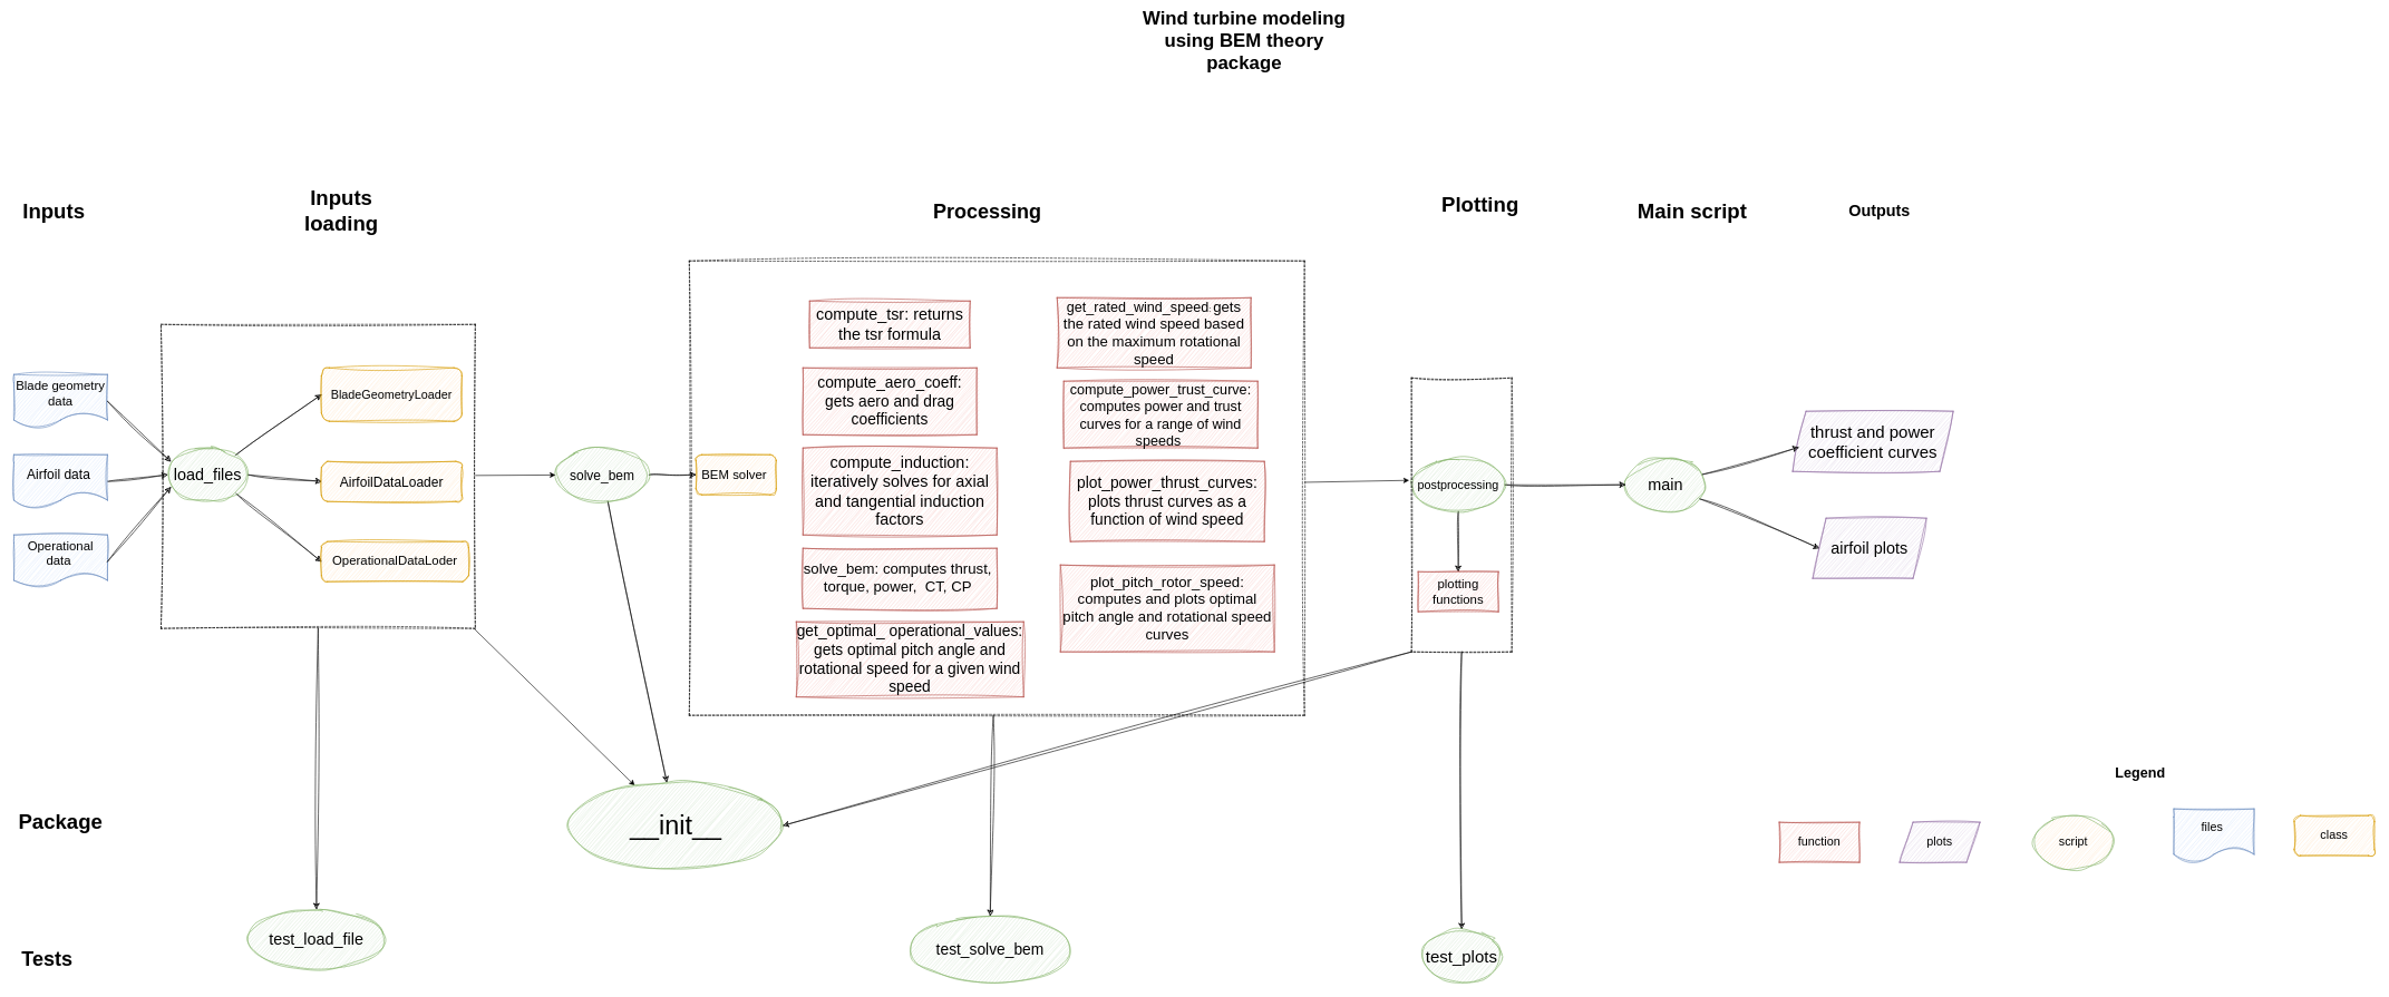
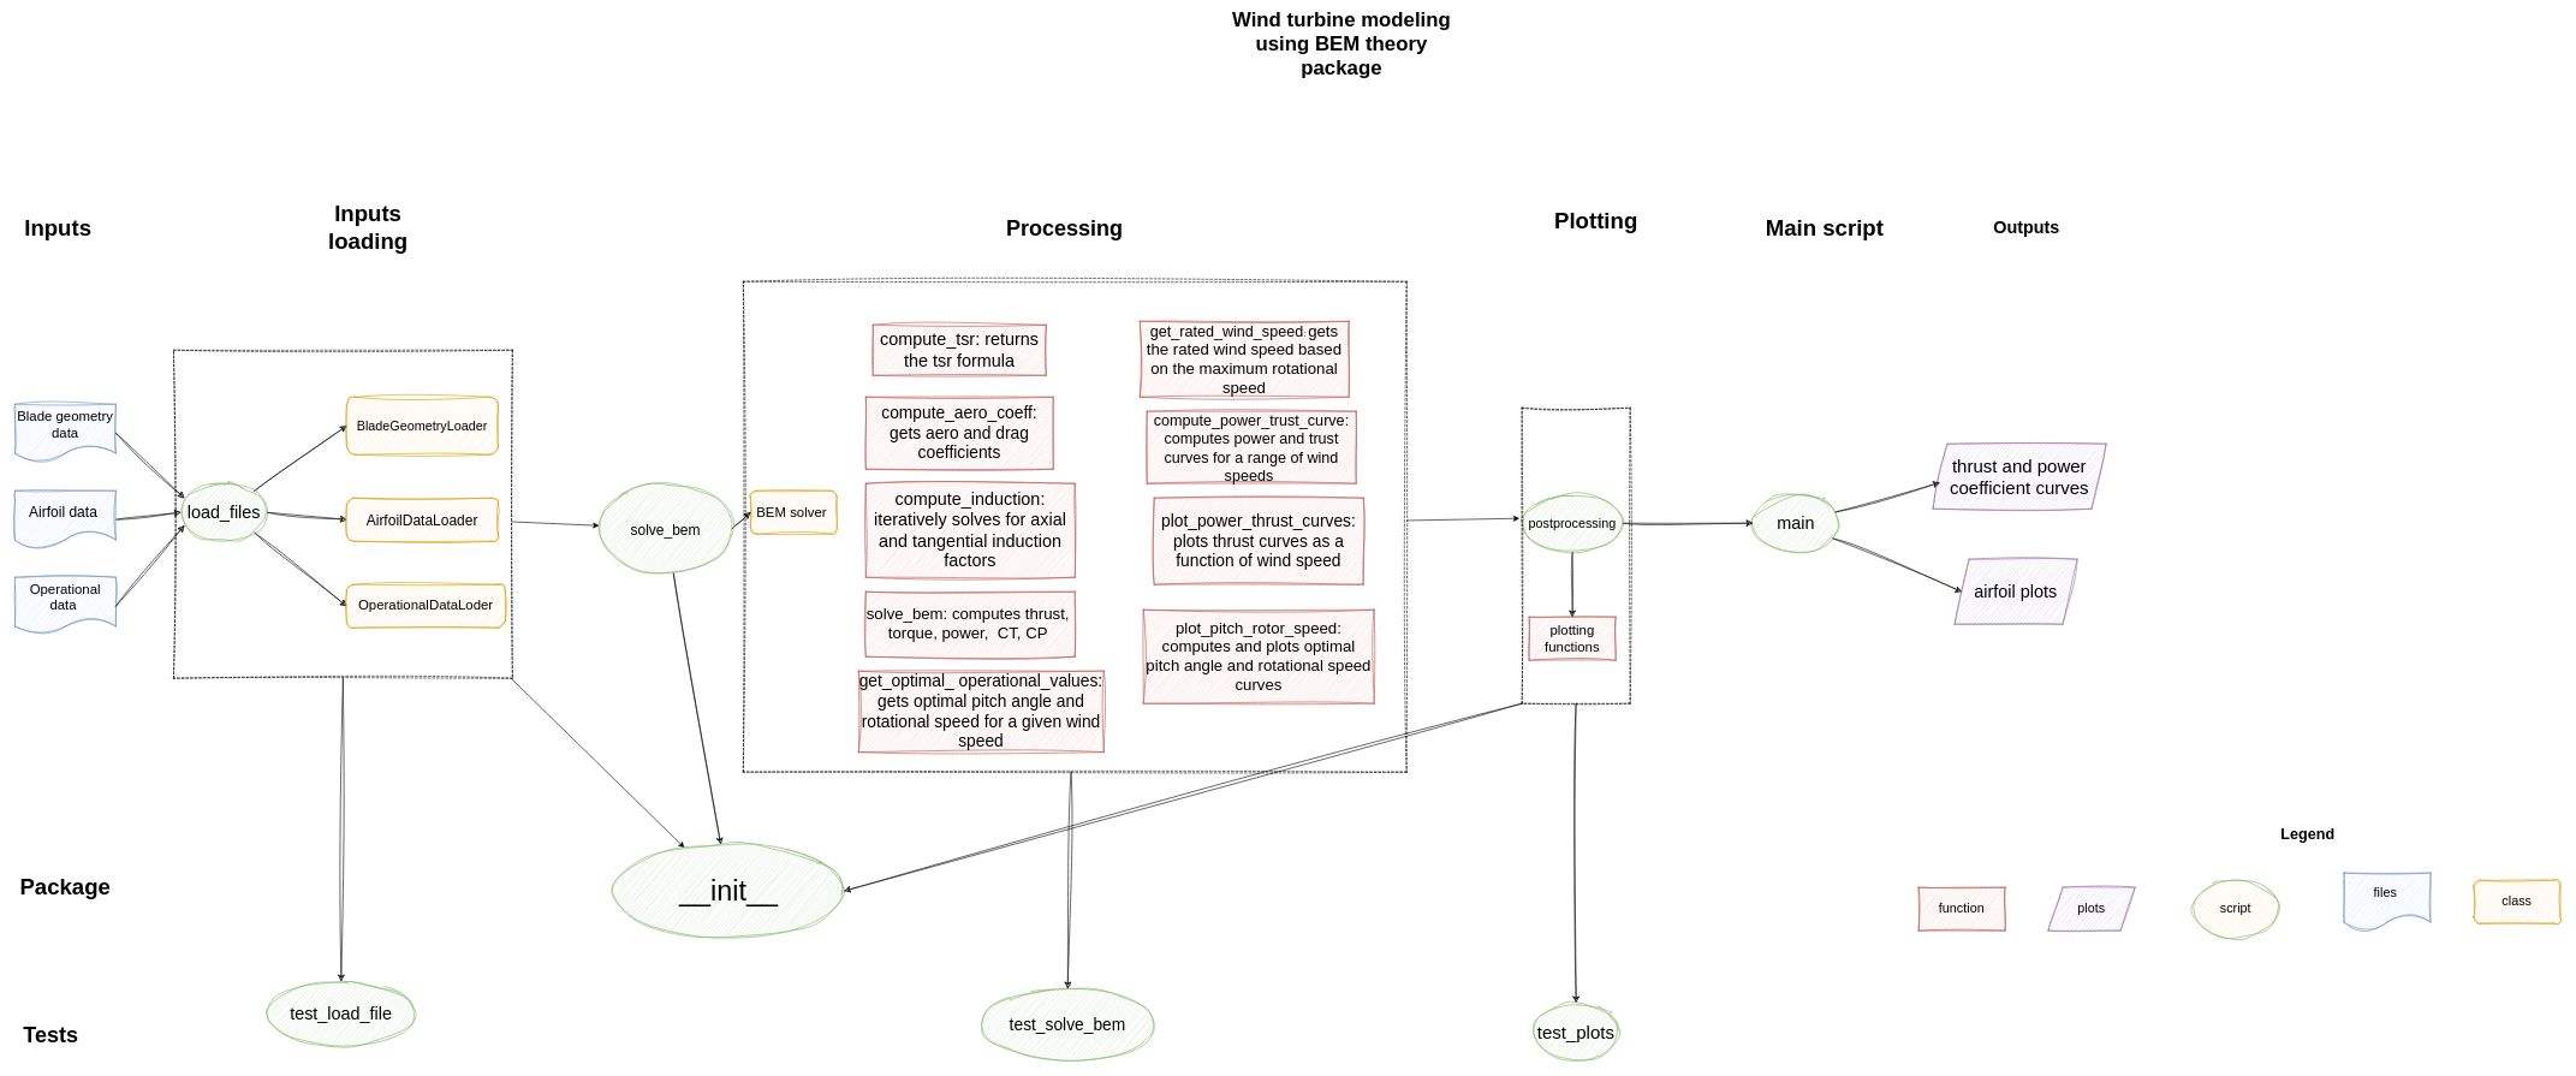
- <mxCell id="30" value="&lt;font style=&quot;font-size: 20px;&quot;&gt;solve_bem&lt;/font&gt;" style="ellipse;whiteSpace=wrap;html=1;fillColor=#d5e8d4;strokeColor=#82b366;sketch=1;curveFitting=1;jiggle=2;" vertex="1" parent="1"><mxGeometry x="830" y="670" width="140" height="80" as="geometry" /></mxCell>
+ <mxCell id="30" value="&lt;font style=&quot;font-size: 20px;&quot;&gt;solve_bem&lt;/font&gt;" style="ellipse;whiteSpace=wrap;html=1;fillColor=#d5e8d4;strokeColor=#82b366;sketch=1;curveFitting=1;jiggle=2;" vertex="1" parent="1"><mxGeometry x="830" y="670" width="185" height="125" as="geometry" /></mxCell>
